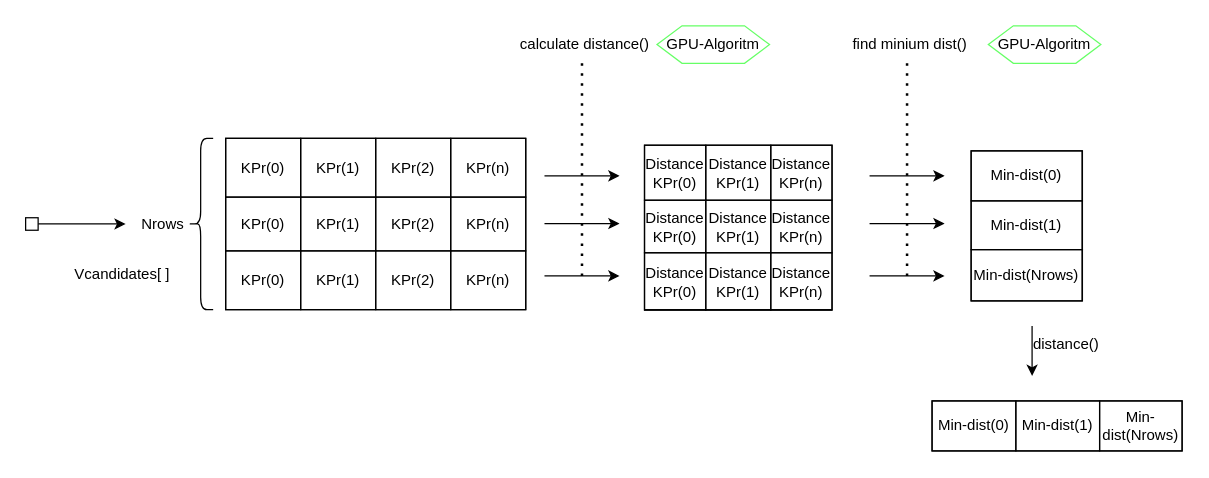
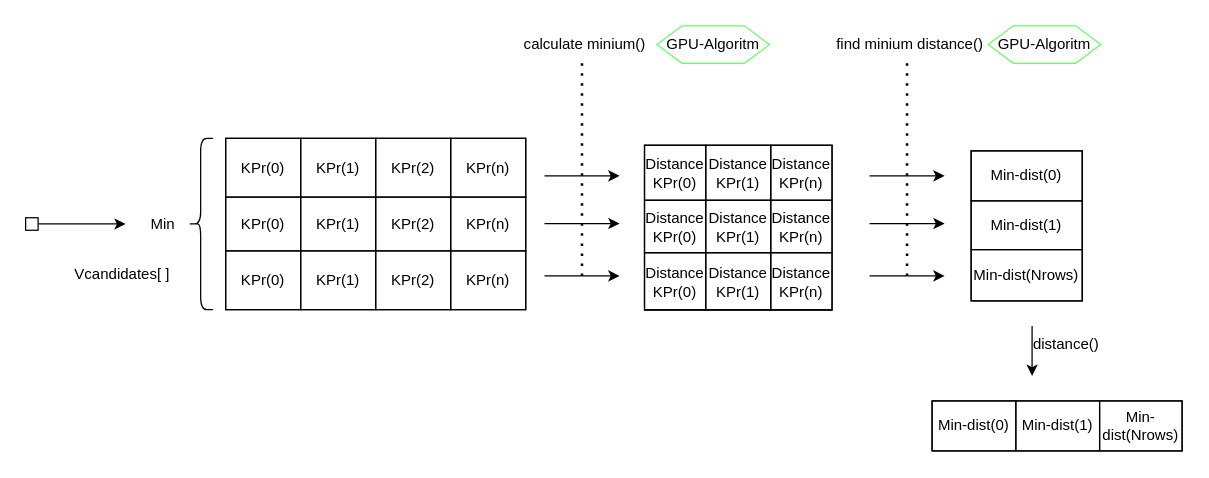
- <mxCell id="27" value="calculate distance()" style="text;html=1;align=center;verticalAlign=middle;whiteSpace=wrap;rounded=0;" vertex="1" parent="1"><mxGeometry x="405" y="20" width="125" height="30" as="geometry" /></mxCell>
+ <mxCell id="27" value="calculate minium()" style="text;html=1;align=center;verticalAlign=middle;whiteSpace=wrap;rounded=0;" vertex="1" parent="1"><mxGeometry x="405" y="20" width="125" height="30" as="geometry" /></mxCell>
- <mxCell id="46" value="find minium dist()" style="text;html=1;align=center;verticalAlign=middle;whiteSpace=wrap;rounded=0;" vertex="1" parent="1"><mxGeometry x="665" y="20" width="125" height="30" as="geometry" /></mxCell>
+ <mxCell id="46" value="find minium distance()" style="text;html=1;align=center;verticalAlign=middle;whiteSpace=wrap;rounded=0;" vertex="1" parent="1"><mxGeometry x="665" y="20" width="125" height="30" as="geometry" /></mxCell>
- <mxCell id="22" value="Nrows" style="text;html=1;align=center;verticalAlign=middle;whiteSpace=wrap;rounded=0;" vertex="1" parent="1"><mxGeometry x="100" y="163.5" width="60" height="30" as="geometry" /></mxCell>
+ <mxCell id="22" value="Min" style="text;html=1;align=center;verticalAlign=middle;whiteSpace=wrap;rounded=0;" vertex="1" parent="1"><mxGeometry x="100" y="163.5" width="60" height="30" as="geometry" /></mxCell>
